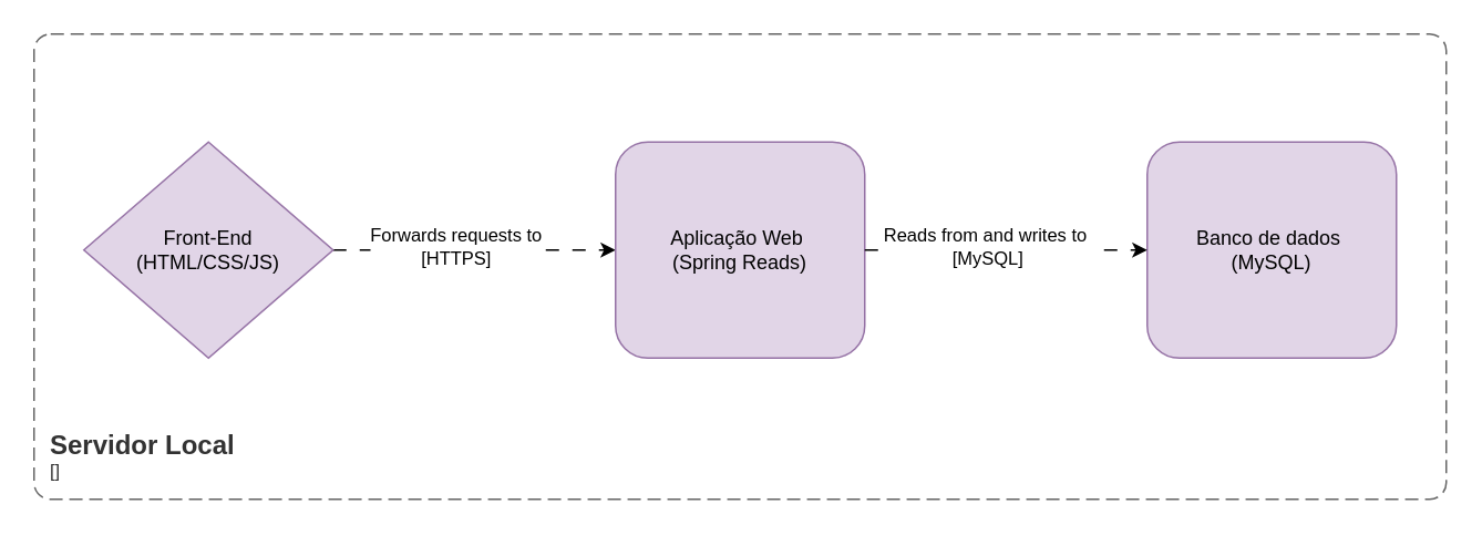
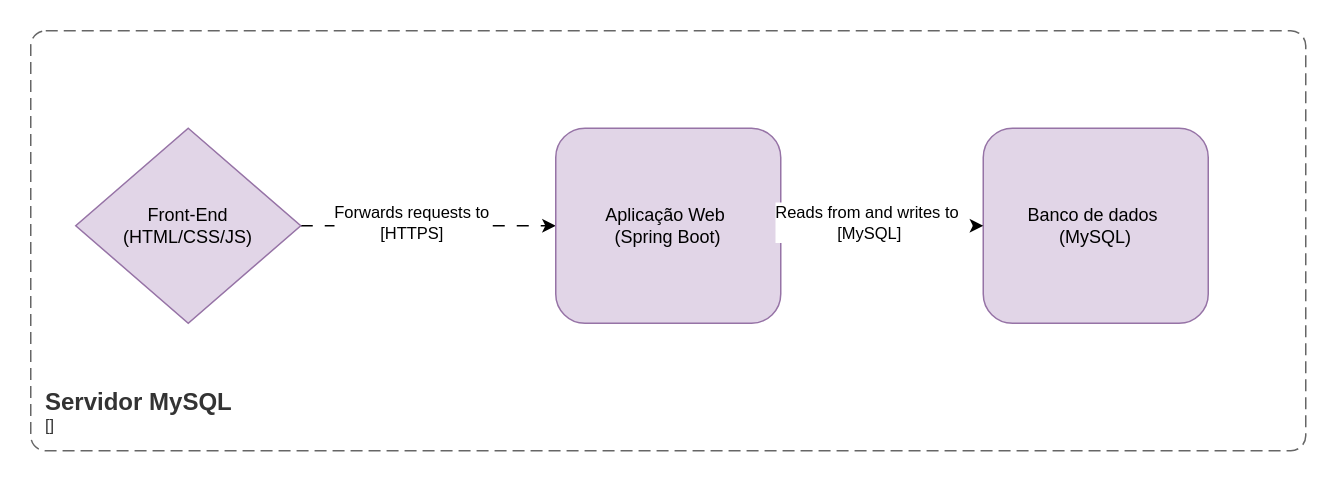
- <mxCell id="6" value="Aplicação Web&amp;nbsp;&lt;div&gt;(Spring Reads)&lt;/div&gt;" style="rounded=1;whiteSpace=wrap;html=1;fillColor=#e1d5e7;strokeColor=#9673a6;" vertex="1" parent="1"><mxGeometry x="370" y="85" width="150" height="130" as="geometry" /></mxCell>
+ <mxCell id="6" value="Aplicação Web&amp;nbsp;&lt;div&gt;(Spring Boot)&lt;/div&gt;" style="rounded=1;whiteSpace=wrap;html=1;fillColor=#e1d5e7;strokeColor=#9673a6;" vertex="1" parent="1"><mxGeometry x="370" y="85" width="150" height="130" as="geometry" /></mxCell>
- <mxCell id="7" value="Banco de dados&amp;nbsp;&lt;div&gt;(MySQL)&lt;/div&gt;" style="rounded=1;whiteSpace=wrap;html=1;fillColor=#e1d5e7;strokeColor=#9673a6;" vertex="1" parent="1"><mxGeometry x="690" y="85" width="150" height="130" as="geometry" /></mxCell>
+ <mxCell id="7" value="Banco de dados&amp;nbsp;&lt;div&gt;(MySQL)&lt;/div&gt;" style="rounded=1;whiteSpace=wrap;html=1;fillColor=#e1d5e7;strokeColor=#9673a6;" vertex="1" parent="1"><mxGeometry x="655" y="85" width="150" height="130" as="geometry" /></mxCell>
- <mxCell id="2" value="&lt;font style=&quot;font-size: 16px&quot;&gt;&lt;b&gt;&lt;div style=&quot;text-align: left&quot;&gt;Servidor Local&lt;/div&gt;&lt;/b&gt;&lt;/font&gt;&lt;div style=&quot;text-align: left&quot;&gt;[]&lt;/div&gt;" style="rounded=1;fontSize=11;whiteSpace=wrap;html=1;dashed=1;arcSize=20;fillColor=none;strokeColor=#666666;fontColor=#333333;labelBackgroundColor=none;align=left;verticalAlign=bottom;labelBorderColor=none;spacingTop=0;spacing=10;dashPattern=8 4;metaEdit=1;rotatable=0;perimeter=rectanglePerimeter;noLabel=0;labelPadding=0;allowArrows=0;connectable=0;expand=0;recursiveResize=0;editable=1;pointerEvents=0;absoluteArcSize=1;points=[[0.25,0,0],[0.5,0,0],[0.75,0,0],[1,0.25,0],[1,0.5,0],[1,0.75,0],[0.75,1,0],[0.5,1,0],[0.25,1,0],[0,0.75,0],[0,0.5,0],[0,0.25,0]];" vertex="1" parent="1"><mxGeometry x="20" y="20" width="850" height="280" as="geometry" /></mxCell>
+ <mxCell id="2" value="&lt;font style=&quot;font-size: 16px&quot;&gt;&lt;b&gt;&lt;div style=&quot;text-align: left&quot;&gt;Servidor MySQL&lt;/div&gt;&lt;/b&gt;&lt;/font&gt;&lt;div style=&quot;text-align: left&quot;&gt;[]&lt;/div&gt;" style="rounded=1;fontSize=11;whiteSpace=wrap;html=1;dashed=1;arcSize=20;fillColor=none;strokeColor=#666666;fontColor=#333333;labelBackgroundColor=none;align=left;verticalAlign=bottom;labelBorderColor=none;spacingTop=0;spacing=10;dashPattern=8 4;metaEdit=1;rotatable=0;perimeter=rectanglePerimeter;noLabel=0;labelPadding=0;allowArrows=0;connectable=0;expand=0;recursiveResize=0;editable=1;pointerEvents=0;absoluteArcSize=1;points=[[0.25,0,0],[0.5,0,0],[0.75,0,0],[1,0.25,0],[1,0.5,0],[1,0.75,0],[0.75,1,0],[0.5,1,0],[0.25,1,0],[0,0.75,0],[0,0.5,0],[0,0.25,0]];" vertex="1" parent="1"><mxGeometry x="20" y="20" width="850" height="280" as="geometry" /></mxCell>
